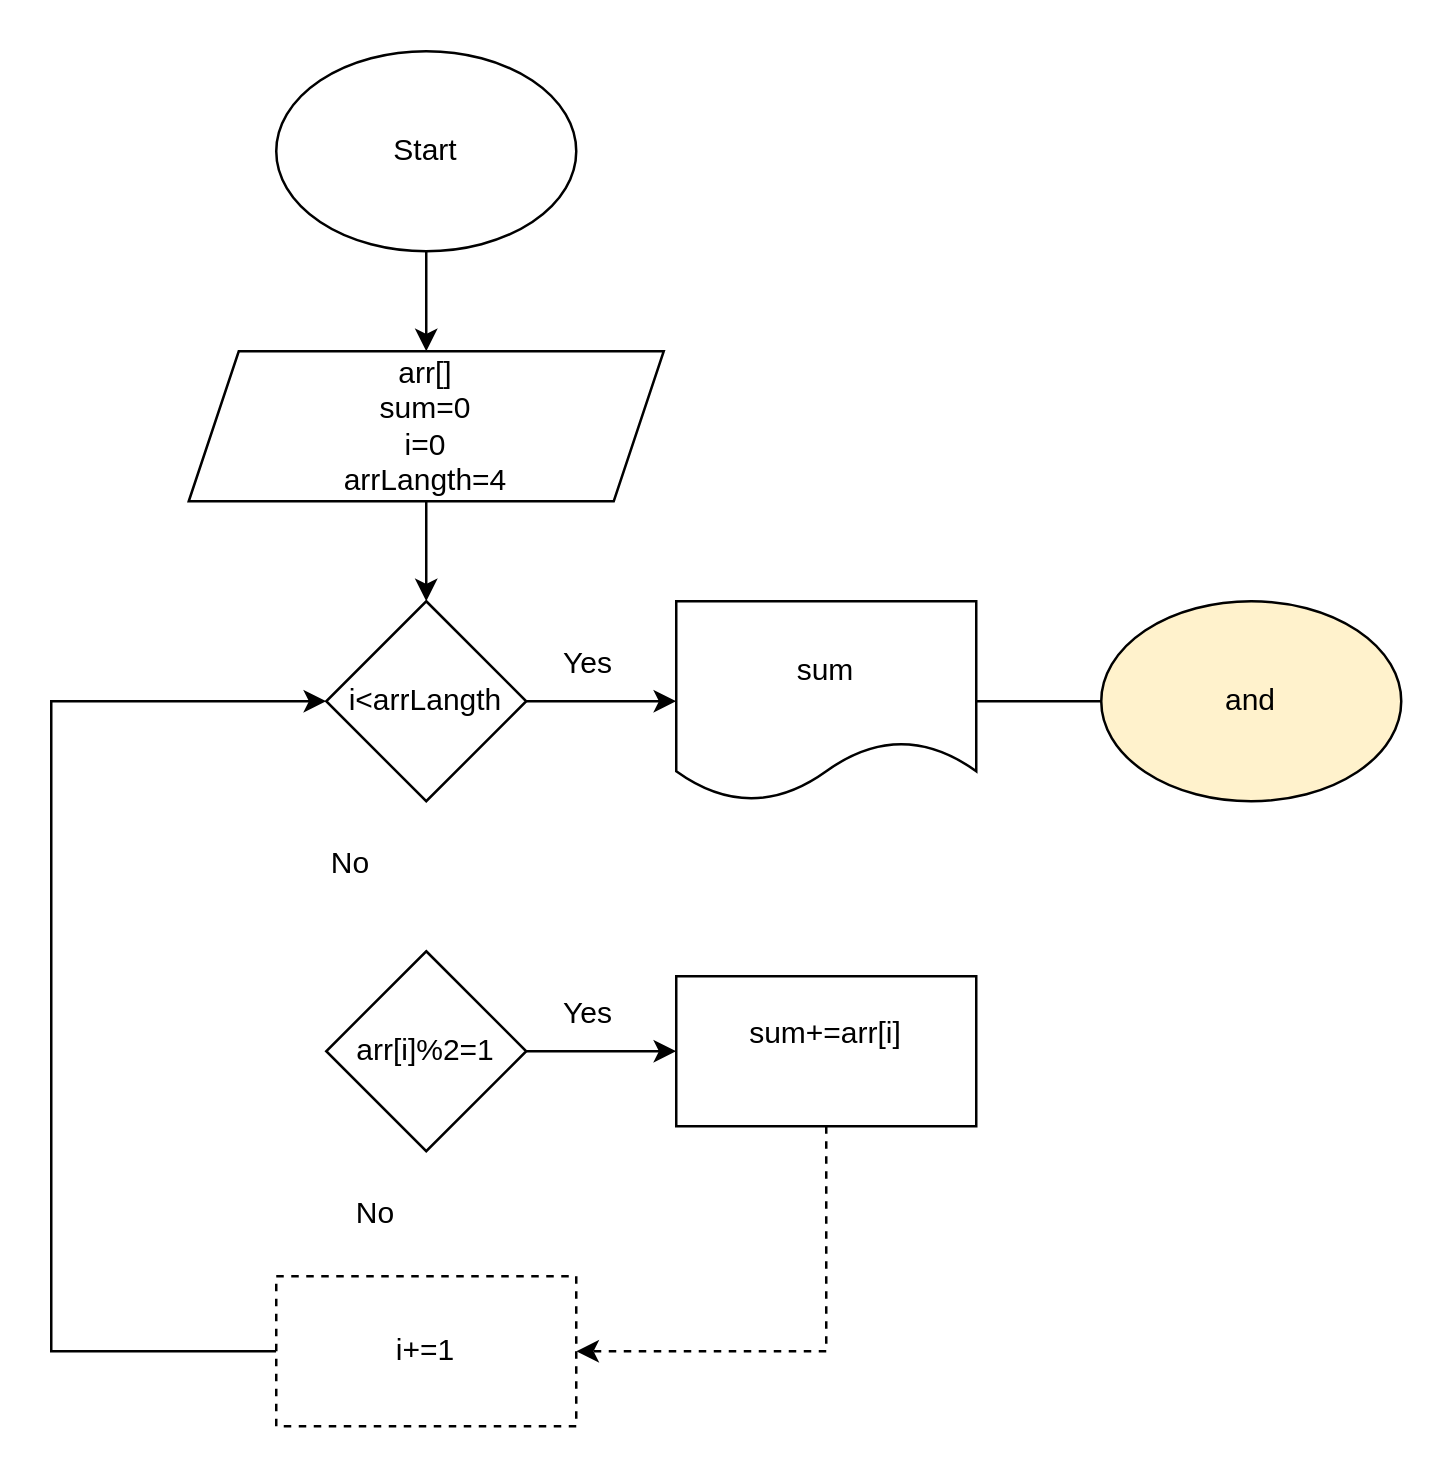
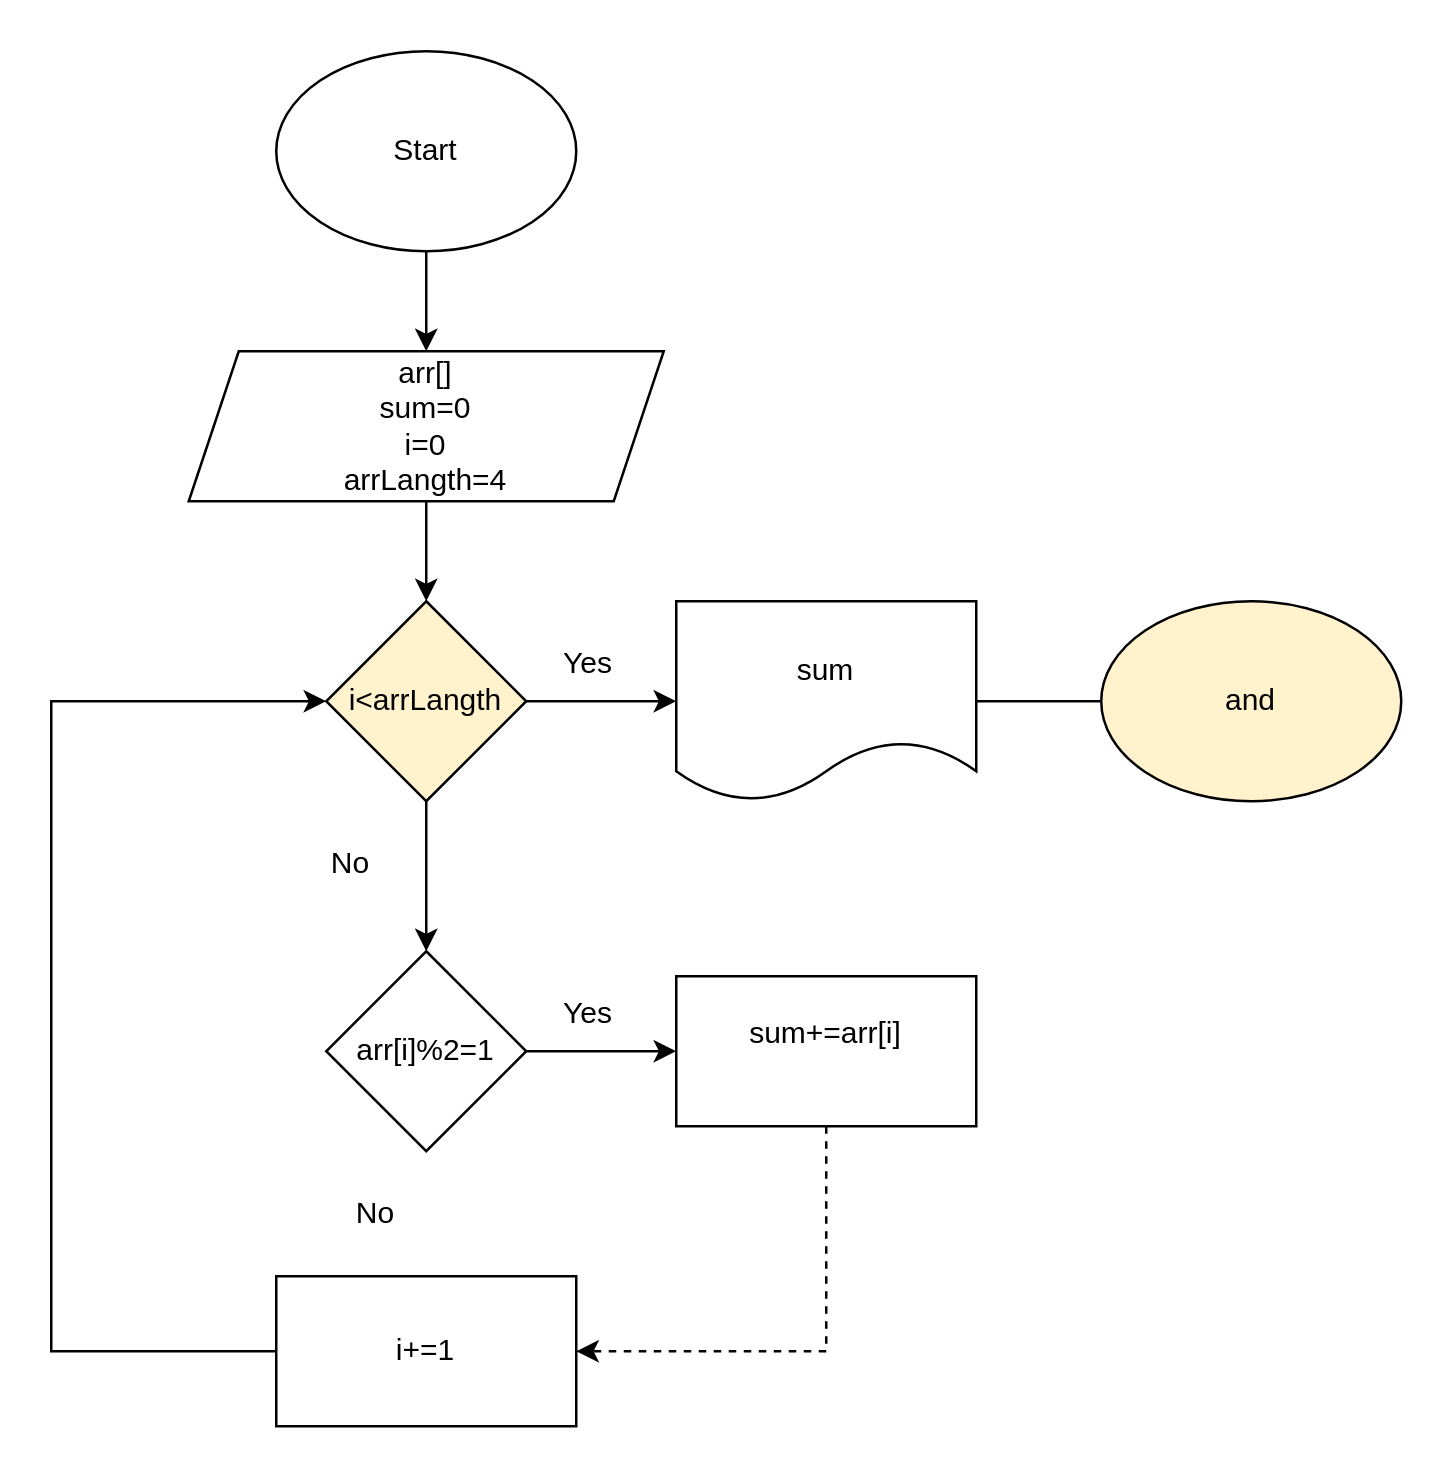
- <mxCell id="9" value="i&amp;lt;arrLangth" style="rhombus;whiteSpace=wrap;html=1;" vertex="1" parent="1"><mxGeometry x="130" y="240" width="80" height="80" as="geometry" /></mxCell>
+ <mxCell id="9" value="i&amp;lt;arrLangth" style="rhombus;whiteSpace=wrap;html=1;fillColor=#fff2cc;" vertex="1" parent="1"><mxGeometry x="130" y="240" width="80" height="80" as="geometry" /></mxCell>
+ <mxCell id="7" value="" style="edgeStyle=orthogonalEdgeStyle;rounded=0;orthogonalLoop=1;jettySize=auto;html=1;" edge="1" parent="1" source="9" target="11"><mxGeometry relative="1" as="geometry" /></mxCell>
- <mxCell id="14" value="i+=1" style="rounded=0;whiteSpace=wrap;html=1;dashed=1;" vertex="1" parent="1"><mxGeometry x="110" y="510" width="120" height="60" as="geometry" /></mxCell>
+ <mxCell id="14" value="i+=1" style="rounded=0;whiteSpace=wrap;html=1;" vertex="1" parent="1"><mxGeometry x="110" y="510" width="120" height="60" as="geometry" /></mxCell>
